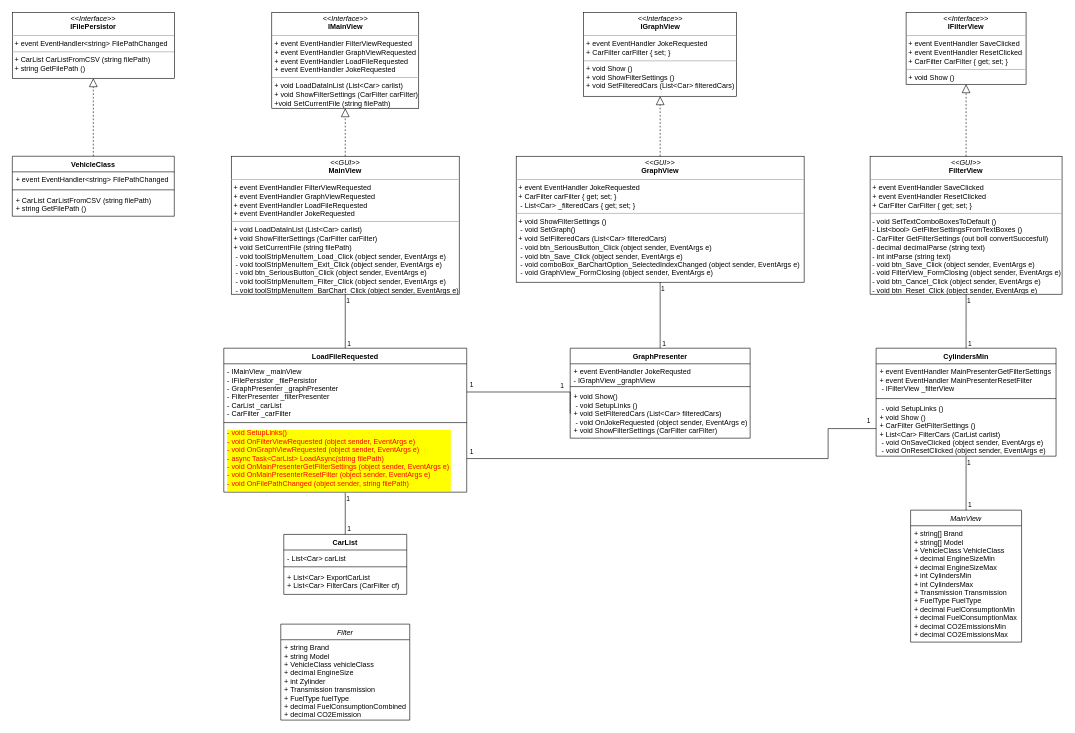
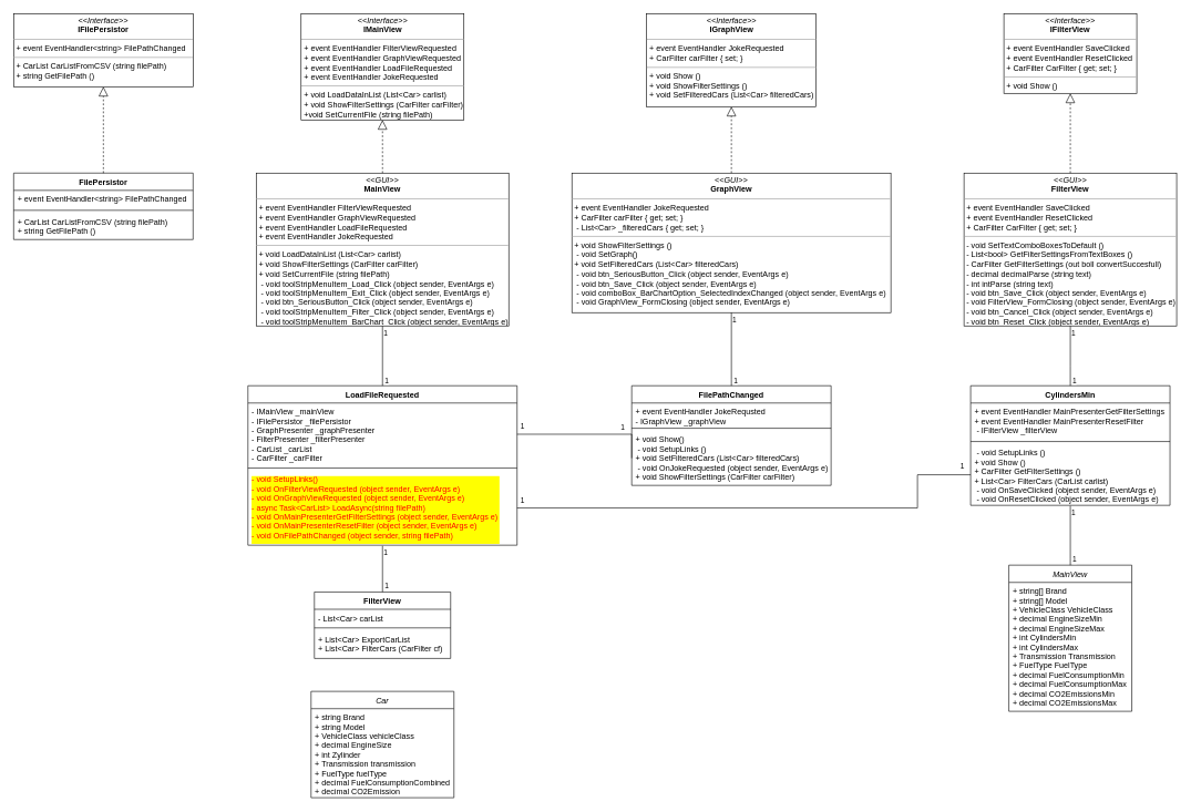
- <mxCell id="25" value="VehicleClass" style="swimlane;fontStyle=1;align=center;verticalAlign=top;childLayout=stackLayout;horizontal=1;startSize=26;horizontalStack=0;resizeParent=1;resizeParentMax=0;resizeLast=0;collapsible=1;marginBottom=0;" parent="1" vertex="1"><mxGeometry x="20" y="260" width="270" height="100" as="geometry" /></mxCell>
+ <mxCell id="25" value="FilePersistor" style="swimlane;fontStyle=1;align=center;verticalAlign=top;childLayout=stackLayout;horizontal=1;startSize=26;horizontalStack=0;resizeParent=1;resizeParentMax=0;resizeLast=0;collapsible=1;marginBottom=0;" parent="1" vertex="1"><mxGeometry x="20" y="260" width="270" height="100" as="geometry" /></mxCell>
- <mxCell id="33" value="GraphPresenter" style="swimlane;fontStyle=1;align=center;verticalAlign=top;childLayout=stackLayout;horizontal=1;startSize=26;horizontalStack=0;resizeParent=1;resizeParentMax=0;resizeLast=0;collapsible=1;marginBottom=0;" parent="1" vertex="1"><mxGeometry x="950" y="580" width="300" height="150" as="geometry" /></mxCell>
+ <mxCell id="33" value="FilePathChanged" style="swimlane;fontStyle=1;align=center;verticalAlign=top;childLayout=stackLayout;horizontal=1;startSize=26;horizontalStack=0;resizeParent=1;resizeParentMax=0;resizeLast=0;collapsible=1;marginBottom=0;" parent="1" vertex="1"><mxGeometry x="950" y="580" width="300" height="150" as="geometry" /></mxCell>
- <mxCell id="4" value="CarList" style="swimlane;fontStyle=1;align=center;verticalAlign=top;childLayout=stackLayout;horizontal=1;startSize=26;horizontalStack=0;resizeParent=1;resizeParentMax=0;resizeLast=0;collapsible=1;marginBottom=0;" parent="1" vertex="1"><mxGeometry x="472.5" y="890.44" width="205" height="100" as="geometry" /></mxCell>
+ <mxCell id="4" value="FilterView" style="swimlane;fontStyle=1;align=center;verticalAlign=top;childLayout=stackLayout;horizontal=1;startSize=26;horizontalStack=0;resizeParent=1;resizeParentMax=0;resizeLast=0;collapsible=1;marginBottom=0;" parent="1" vertex="1"><mxGeometry x="472.5" y="890.44" width="205" height="100" as="geometry" /></mxCell>
- <mxCell id="2" value="Filter" style="swimlane;fontStyle=2;align=center;verticalAlign=top;childLayout=stackLayout;horizontal=1;startSize=26;horizontalStack=0;resizeParent=1;resizeLast=0;collapsible=1;marginBottom=0;rounded=0;shadow=0;strokeWidth=1;" parent="1" vertex="1"><mxGeometry x="467.5" y="1040" width="215" height="160" as="geometry"><mxRectangle x="230" y="140" width="160" height="26" as="alternateBounds" /></mxGeometry></mxCell>
+ <mxCell id="2" value="Car" style="swimlane;fontStyle=2;align=center;verticalAlign=top;childLayout=stackLayout;horizontal=1;startSize=26;horizontalStack=0;resizeParent=1;resizeLast=0;collapsible=1;marginBottom=0;rounded=0;shadow=0;strokeWidth=1;" parent="1" vertex="1"><mxGeometry x="467.5" y="1040" width="215" height="160" as="geometry"><mxRectangle x="230" y="140" width="160" height="26" as="alternateBounds" /></mxGeometry></mxCell>
